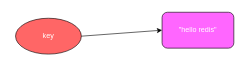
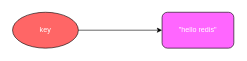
- <mxCell id="2" value="&lt;font color=&quot;#ffffff&quot;&gt;key&lt;/font&gt;" style="ellipse;whiteSpace=wrap;html=1;fillColor=#FF6666;" vertex="1" parent="1"><mxGeometry x="25" y="30" width="110" height="60" as="geometry" /></mxCell>
+ <mxCell id="2" value="&lt;font color=&quot;#ffffff&quot;&gt;key&lt;/font&gt;" style="ellipse;whiteSpace=wrap;html=1;fillColor=#FF6666;" vertex="1" parent="1"><mxGeometry x="20" y="20" width="110" height="60" as="geometry" /></mxCell>
